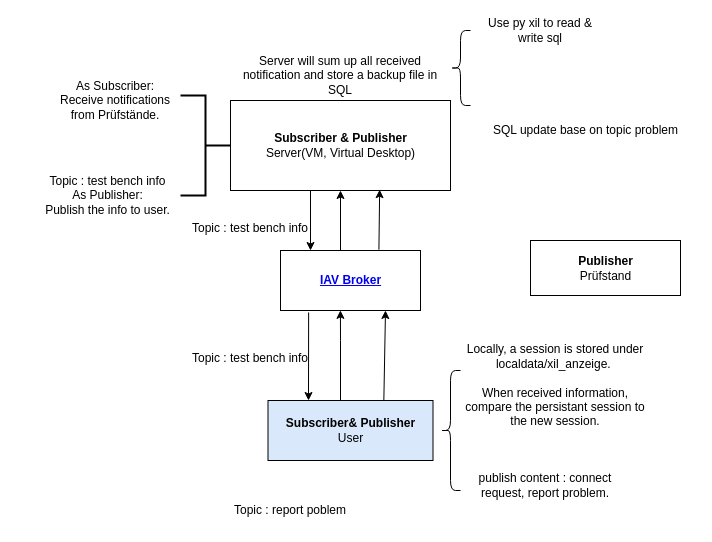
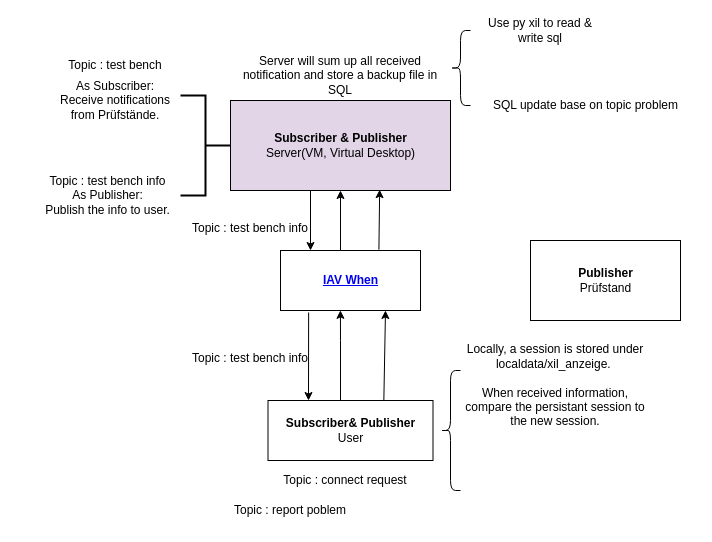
+ <mxCell id="7" value="Topic : test bench" style="text;html=1;strokeColor=none;fillColor=none;align=center;verticalAlign=middle;whiteSpace=wrap;rounded=0;" parent="1" vertex="1"><mxGeometry x="65" y="50" width="100" height="30" as="geometry" /></mxCell>
- <mxCell id="26" value="SQL update base on topic problem" style="text;html=1;align=center;verticalAlign=middle;resizable=0;points=[];autosize=1;strokeColor=none;fillColor=none;" vertex="1" parent="1"><mxGeometry x="480" y="115" width="210" height="30" as="geometry" /></mxCell>
+ <mxCell id="26" value="SQL update base on topic problem" style="text;html=1;align=center;verticalAlign=middle;resizable=0;points=[];autosize=1;strokeColor=none;fillColor=none;" vertex="1" parent="1"><mxGeometry x="480" y="90" width="210" height="30" as="geometry" /></mxCell>
- <mxCell id="2" value="&lt;b&gt;Subscriber &amp;amp; Publisher&lt;br&gt;&lt;/b&gt;Server(VM, Virtual Desktop)" style="html=1;" parent="1" vertex="1"><mxGeometry x="230" y="100" width="220" height="90" as="geometry" /></mxCell>
+ <mxCell id="2" value="&lt;b&gt;Subscriber &amp;amp; Publisher&lt;br&gt;&lt;/b&gt;Server(VM, Virtual Desktop)" style="html=1;fillColor=#e1d5e7;" parent="1" vertex="1"><mxGeometry x="230" y="100" width="220" height="90" as="geometry" /></mxCell>
- <mxCell id="4" value="&lt;b&gt;Publisher&lt;/b&gt;&lt;br&gt;Prüfstand" style="html=1;" parent="1" vertex="1"><mxGeometry x="530" y="240" width="150" height="55" as="geometry" /></mxCell>
+ <mxCell id="4" value="&lt;b&gt;Publisher&lt;/b&gt;&lt;br&gt;Prüfstand" style="html=1;" parent="1" vertex="1"><mxGeometry x="530" y="240" width="150" height="80" as="geometry" /></mxCell>
- <mxCell id="3" value="&lt;b&gt;&lt;a href=&quot;https://confluence.iavgroup.local/pages/viewpage.action?spaceKey=IAVWiki&amp;amp;title=IAV+MQTT+Broker&quot;&gt;IAV Broker&lt;/a&gt;&lt;/b&gt;" style="html=1;" parent="1" vertex="1"><mxGeometry x="280" y="250" width="140" height="60" as="geometry" /></mxCell>
+ <mxCell id="3" value="&lt;b&gt;&lt;a href=&quot;https://confluence.iavgroup.local/pages/viewpage.action?spaceKey=IAVWiki&amp;amp;title=IAV+MQTT+Broker&quot;&gt;IAV When&lt;/a&gt;&lt;/b&gt;" style="html=1;" parent="1" vertex="1"><mxGeometry x="280" y="250" width="140" height="60" as="geometry" /></mxCell>
- <mxCell id="8" value="&lt;b&gt;Subscriber&lt;/b&gt;&lt;b&gt;&amp;amp; Publisher&lt;/b&gt;&lt;br&gt;User" style="html=1;fillColor=#dae8fc;" vertex="1" parent="1"><mxGeometry x="267.5" y="400" width="165" height="60" as="geometry" /></mxCell>
+ <mxCell id="8" value="&lt;b&gt;Subscriber&lt;/b&gt;&lt;b&gt;&amp;amp; Publisher&lt;/b&gt;&lt;br&gt;User" style="html=1;" vertex="1" parent="1"><mxGeometry x="267.5" y="400" width="165" height="60" as="geometry" /></mxCell>
+ <mxCell id="21" value="Topic : connect request" style="text;html=1;strokeColor=none;fillColor=none;align=center;verticalAlign=middle;whiteSpace=wrap;rounded=0;" vertex="1" parent="1"><mxGeometry x="270" y="470" width="150" height="20" as="geometry" /></mxCell>
- <mxCell id="19" value="publish content : connect request, report problem." style="text;html=1;strokeColor=none;fillColor=none;align=center;verticalAlign=middle;whiteSpace=wrap;rounded=0;" vertex="1" parent="1"><mxGeometry x="470" y="460" width="150" height="50" as="geometry" /></mxCell>
